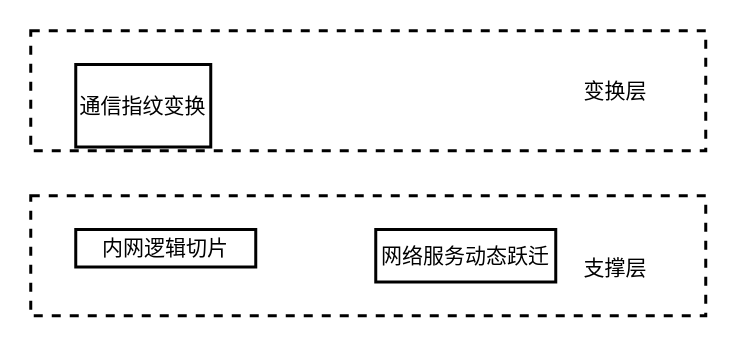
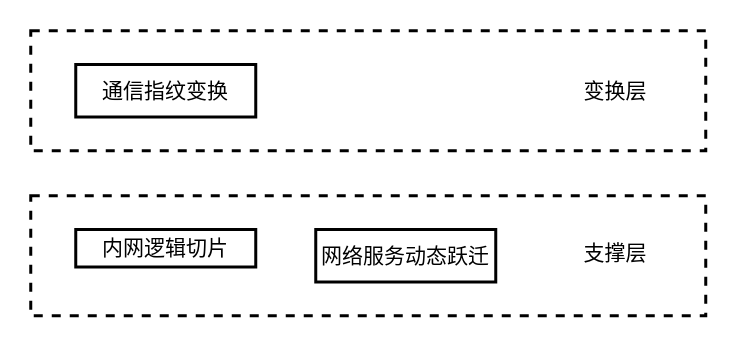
- <mxCell id="3" value="通信指纹变换" style="rounded=0;whiteSpace=wrap;html=1;strokeWidth=2;fillColor=none;fontSize=14;" vertex="1" parent="1"><mxGeometry x="50" y="42.5" width="90" height="55" as="geometry" /></mxCell>
+ <mxCell id="3" value="通信指纹变换" style="rounded=0;whiteSpace=wrap;html=1;strokeWidth=2;fillColor=none;fontSize=14;" vertex="1" parent="1"><mxGeometry x="50" y="42.5" width="120" height="35" as="geometry" /></mxCell>
- <mxCell id="7" value="网络服务动态跃迁" style="rounded=0;whiteSpace=wrap;html=1;strokeWidth=2;fillColor=none;fontSize=14;" vertex="1" parent="1"><mxGeometry x="250" y="152.5" width="120" height="35" as="geometry" /></mxCell>
+ <mxCell id="7" value="网络服务动态跃迁" style="rounded=0;whiteSpace=wrap;html=1;strokeWidth=2;fillColor=none;fontSize=14;" vertex="1" parent="1"><mxGeometry x="210" y="152.5" width="120" height="35" as="geometry" /></mxCell>
- <mxCell id="8" value="支撑层" style="text;html=1;strokeColor=none;fillColor=none;align=center;verticalAlign=middle;whiteSpace=wrap;rounded=0;fontSize=14;" vertex="1" parent="1"><mxGeometry x="380" y="162.5" width="60" height="30" as="geometry" /></mxCell>
+ <mxCell id="8" value="支撑层" style="text;html=1;strokeColor=none;fillColor=none;align=center;verticalAlign=middle;whiteSpace=wrap;rounded=0;fontSize=14;" vertex="1" parent="1"><mxGeometry x="380" y="152.5" width="60" height="30" as="geometry" /></mxCell>
